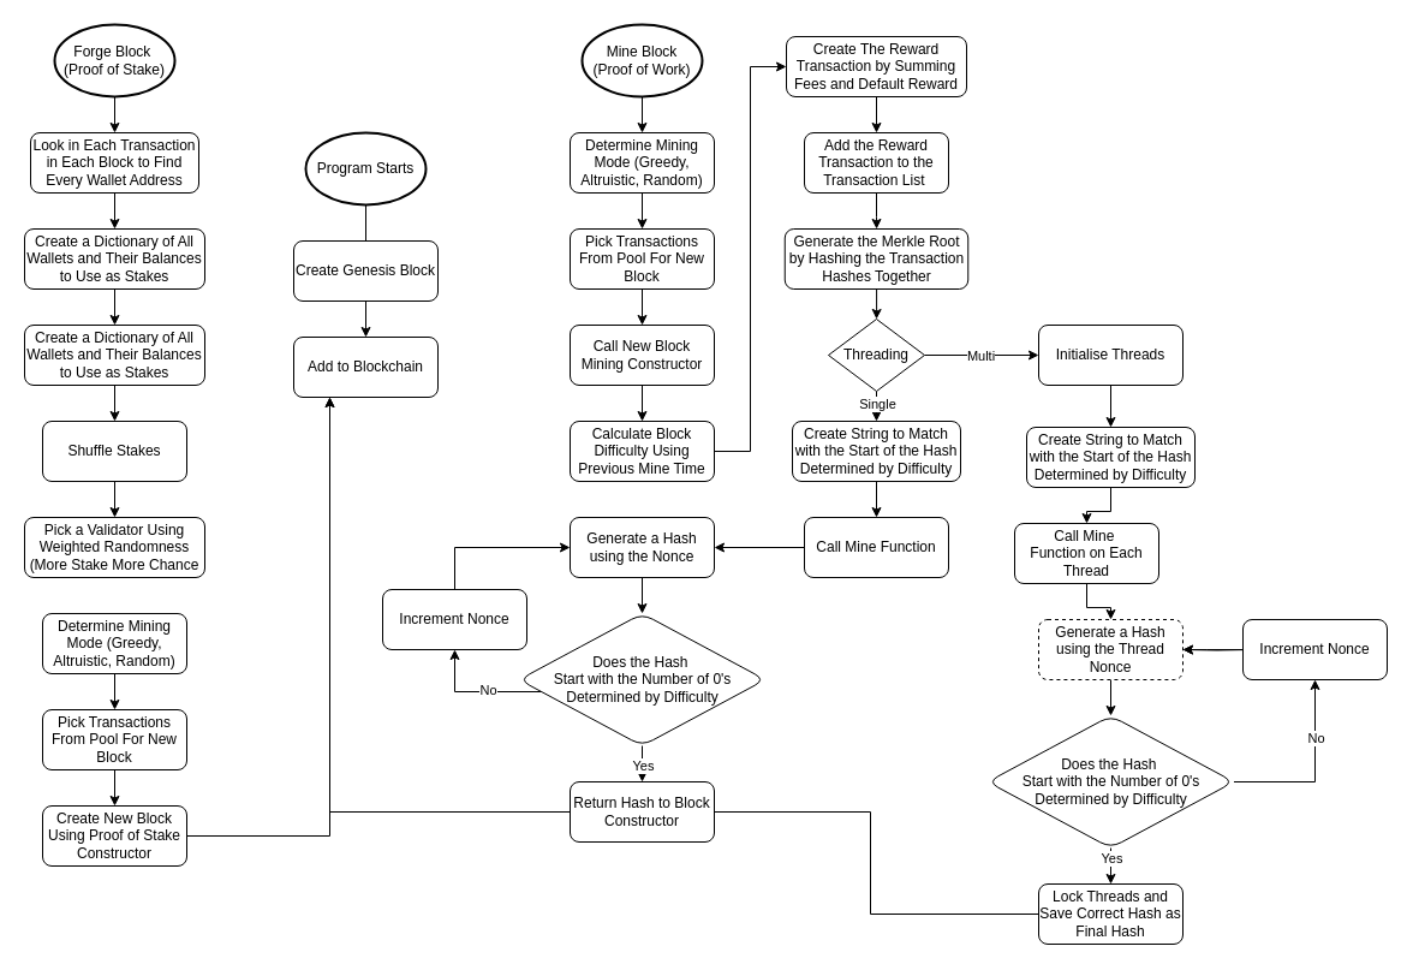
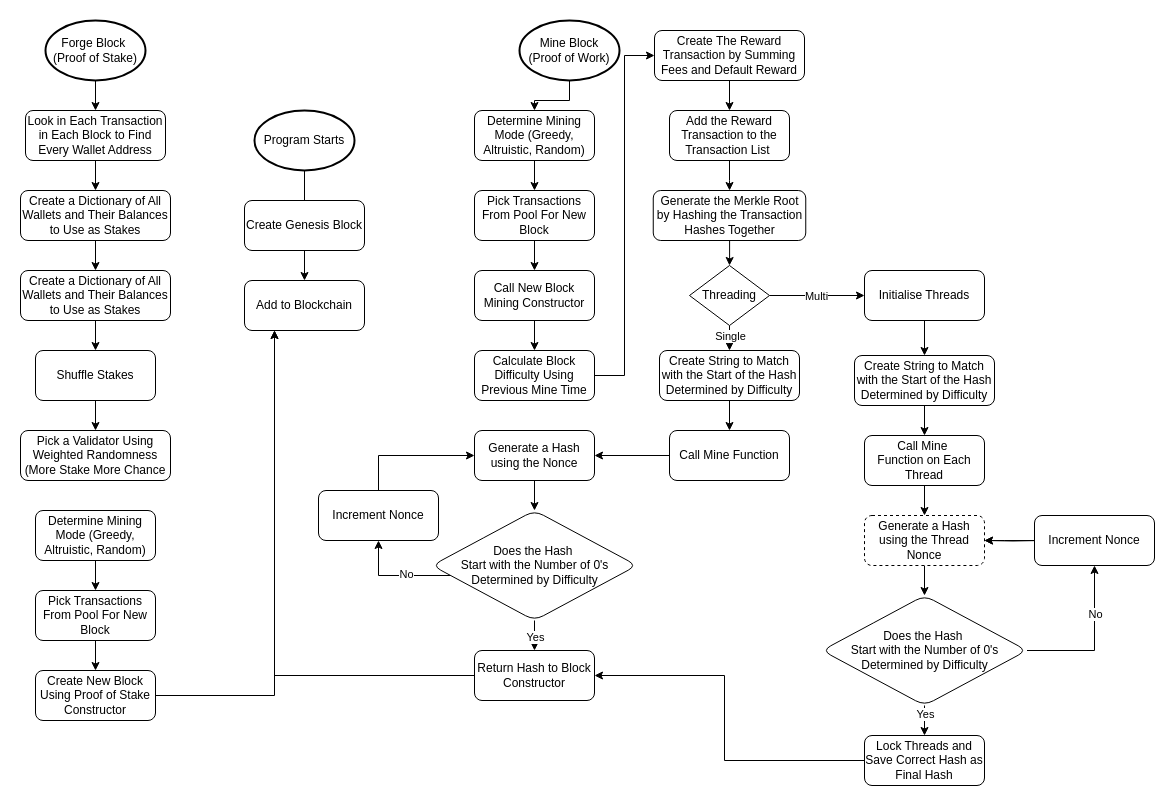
- <mxCell id="77" value="Mine Block&lt;div&gt;(Proof of Work)&lt;/div&gt;" style="strokeWidth=2;html=1;shape=mxgraph.flowchart.start_1;whiteSpace=wrap;" vertex="1" parent="1"><mxGeometry x="484" y="20" width="100" height="60" as="geometry" /></mxCell>
+ <mxCell id="77" value="Mine Block&lt;div&gt;(Proof of Work)&lt;/div&gt;" style="strokeWidth=2;html=1;shape=mxgraph.flowchart.start_1;whiteSpace=wrap;" vertex="1" parent="1"><mxGeometry x="519" y="20" width="100" height="60" as="geometry" /></mxCell>
- <mxCell id="42" value="Call Mine&amp;nbsp;&lt;div&gt;&lt;span style=&quot;background-color: transparent; color: light-dark(rgb(0, 0, 0), rgb(255, 255, 255));&quot;&gt;Function on Each Thread&lt;/span&gt;&lt;/div&gt;" style="rounded=1;whiteSpace=wrap;html=1;fontSize=12;glass=0;strokeWidth=1;shadow=0;" parent="1" vertex="1"><mxGeometry x="844" y="435" width="120" height="50" as="geometry" /></mxCell>
+ <mxCell id="42" value="Call Mine&amp;nbsp;&lt;div&gt;&lt;span style=&quot;background-color: transparent; color: light-dark(rgb(0, 0, 0), rgb(255, 255, 255));&quot;&gt;Function on Each Thread&lt;/span&gt;&lt;/div&gt;" style="rounded=1;whiteSpace=wrap;html=1;fontSize=12;glass=0;strokeWidth=1;shadow=0;" parent="1" vertex="1"><mxGeometry x="864" y="435" width="120" height="50" as="geometry" /></mxCell>
- <mxCell id="50" style="edgeStyle=orthogonalEdgeStyle;rounded=0;orthogonalLoop=1;jettySize=auto;html=1;endArrow=none;" parent="1" source="51" target="67" edge="1"><mxGeometry relative="1" as="geometry"><Array as="points"><mxPoint x="724" y="760" /><mxPoint x="724" y="675" /></Array></mxGeometry></mxCell>
+ <mxCell id="50" style="edgeStyle=orthogonalEdgeStyle;rounded=0;orthogonalLoop=1;jettySize=auto;html=1;" parent="1" source="51" target="67" edge="1"><mxGeometry relative="1" as="geometry"><Array as="points"><mxPoint x="724" y="760" /><mxPoint x="724" y="675" /></Array></mxGeometry></mxCell>
